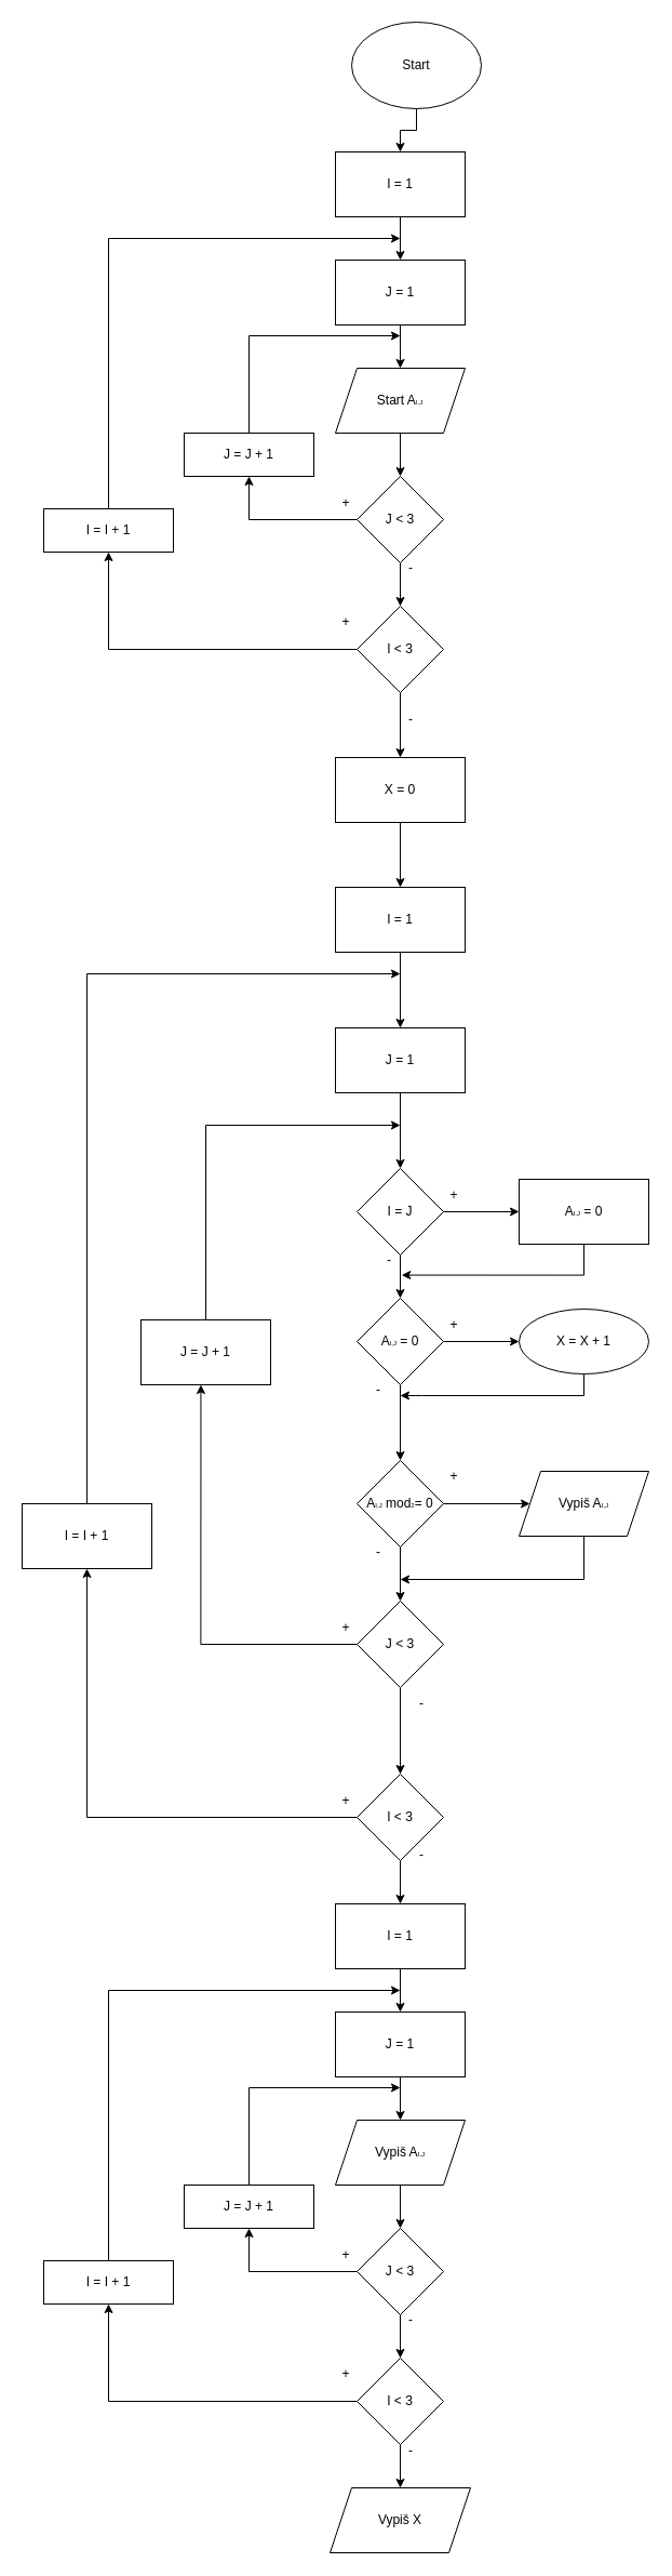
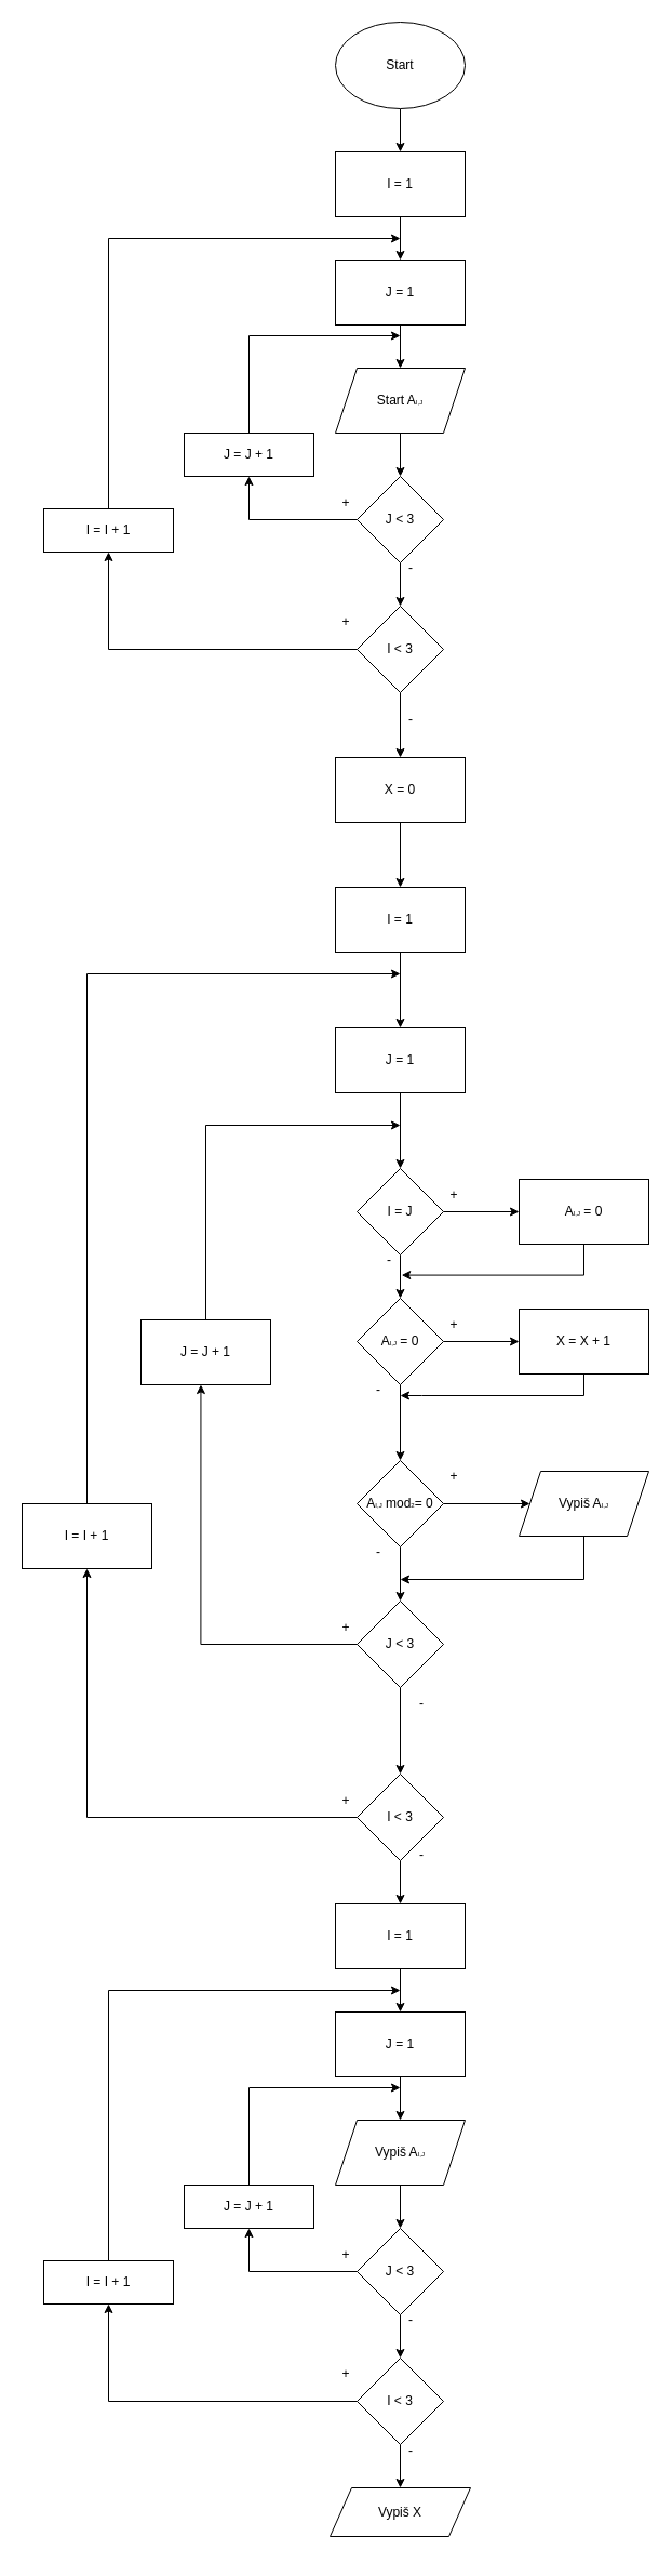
- <mxCell id="3" value="Start&lt;br&gt;" style="ellipse;whiteSpace=wrap;html=1;" vertex="1" parent="1"><mxGeometry x="325" y="20" width="120" height="80" as="geometry" /></mxCell>
+ <mxCell id="3" value="Start&lt;br&gt;" style="ellipse;whiteSpace=wrap;html=1;" vertex="1" parent="1"><mxGeometry x="310" y="20" width="120" height="80" as="geometry" /></mxCell>
- <mxCell id="41" value="X = X + 1" style="ellipse;whiteSpace=wrap;html=1;" vertex="1" parent="1"><mxGeometry x="480" y="1210" width="120" height="60" as="geometry" /></mxCell>
+ <mxCell id="41" value="X = X + 1" style="rounded=0;whiteSpace=wrap;html=1;" vertex="1" parent="1"><mxGeometry x="480" y="1210" width="120" height="60" as="geometry" /></mxCell>
- <mxCell id="77" value="Vypiš X" style="shape=parallelogram;perimeter=parallelogramPerimeter;whiteSpace=wrap;html=1;fixedSize=1;" vertex="1" parent="1"><mxGeometry x="305" y="2300" width="130" height="60" as="geometry" /></mxCell>
+ <mxCell id="77" value="Vypiš X" style="shape=parallelogram;perimeter=parallelogramPerimeter;whiteSpace=wrap;html=1;fixedSize=1;" vertex="1" parent="1"><mxGeometry x="305" y="2300" width="130" height="45" as="geometry" /></mxCell>
